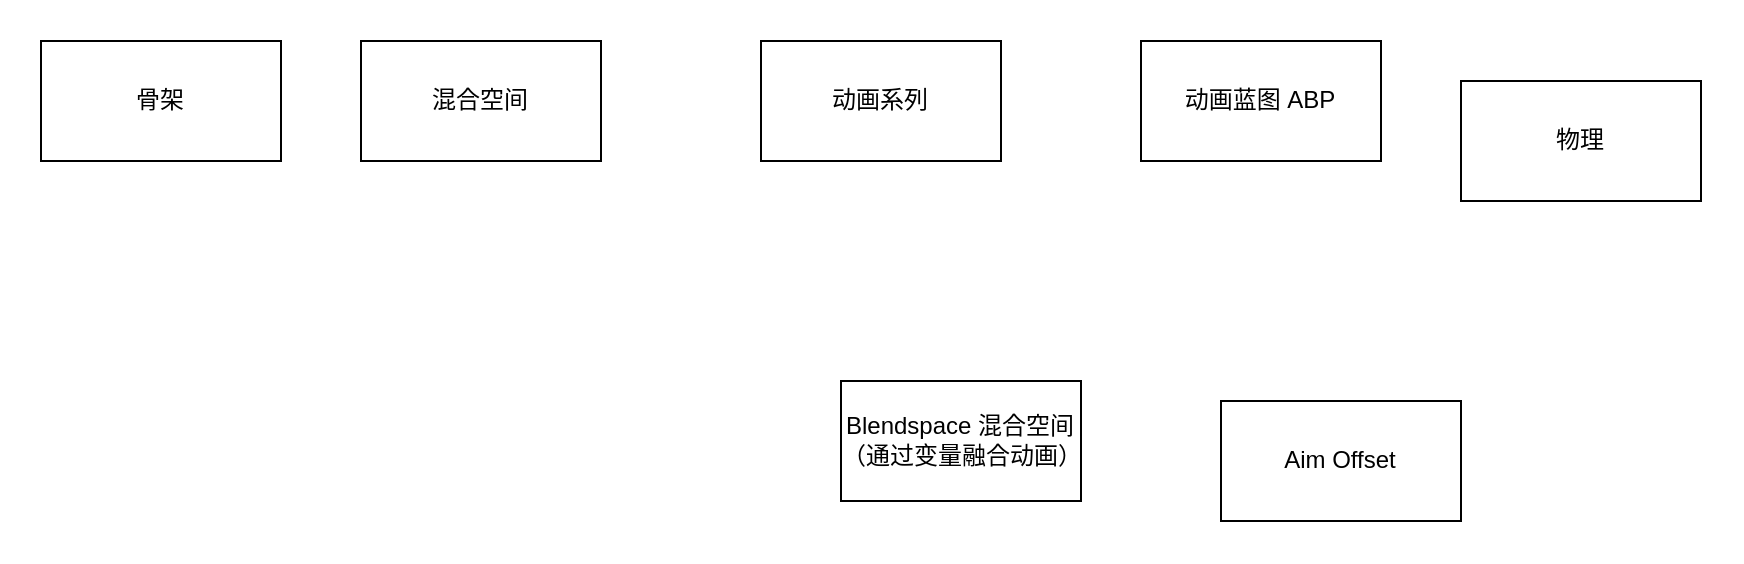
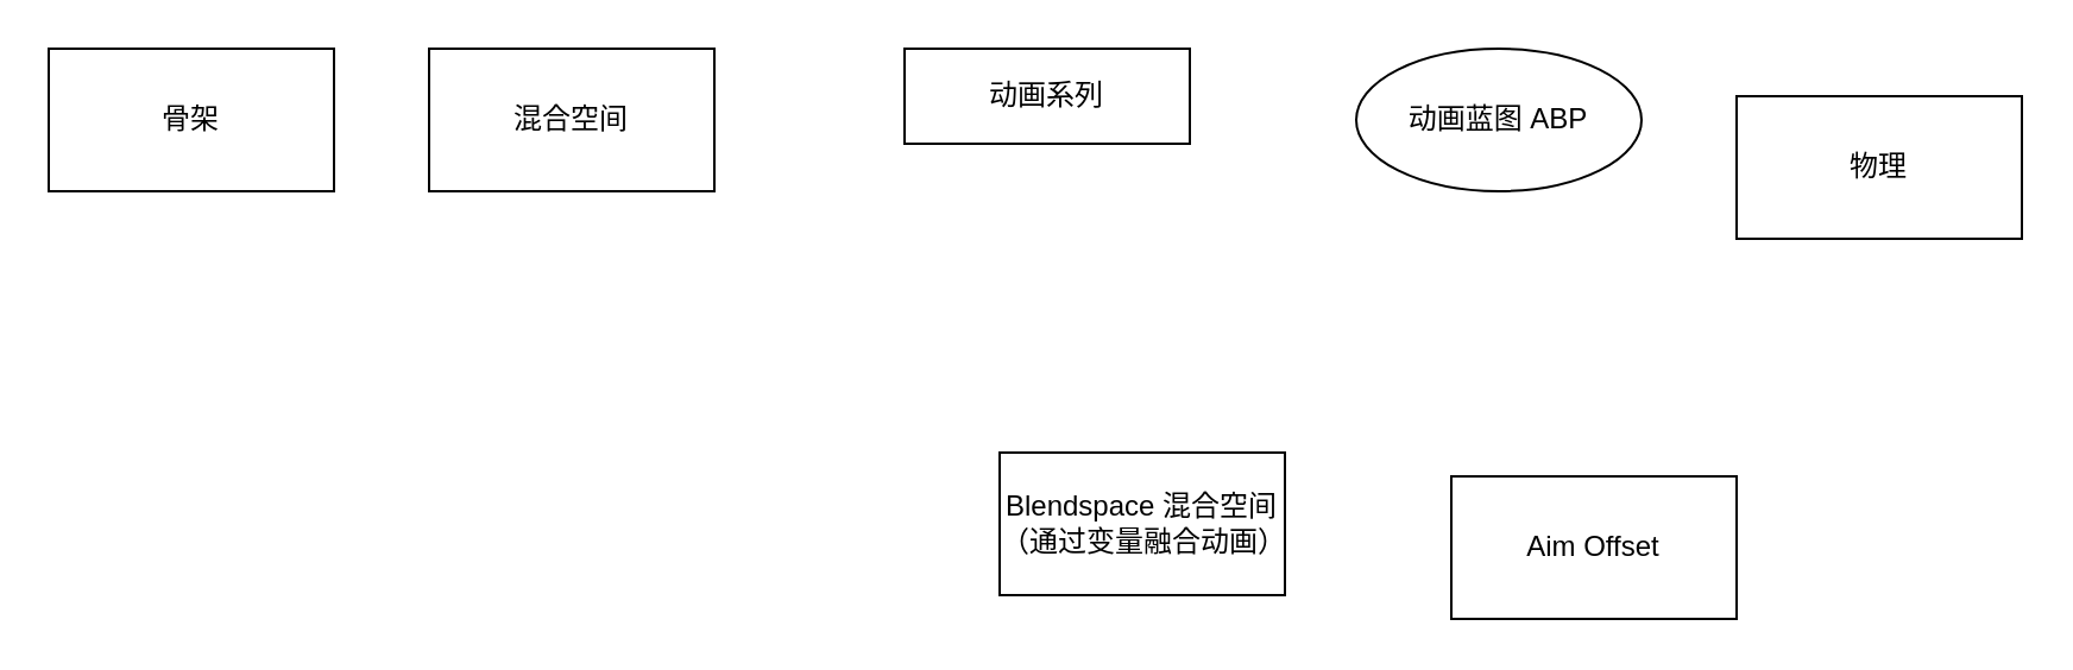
- <mxCell id="5" value="动画系列" style="whiteSpace=wrap;html=1;" parent="1" vertex="1"><mxGeometry x="380" y="20" width="120" height="60" as="geometry" /></mxCell>
+ <mxCell id="5" value="动画系列" style="whiteSpace=wrap;html=1;" parent="1" vertex="1"><mxGeometry x="380" y="20" width="120" height="40" as="geometry" /></mxCell>
- <mxCell id="2" value="动画蓝图 ABP" style="whiteSpace=wrap;html=1;" parent="1" vertex="1"><mxGeometry x="570" y="20" width="120" height="60" as="geometry" /></mxCell>
+ <mxCell id="2" value="动画蓝图 ABP" style="ellipse;whiteSpace=wrap;html=1;" parent="1" vertex="1"><mxGeometry x="570" y="20" width="120" height="60" as="geometry" /></mxCell>
